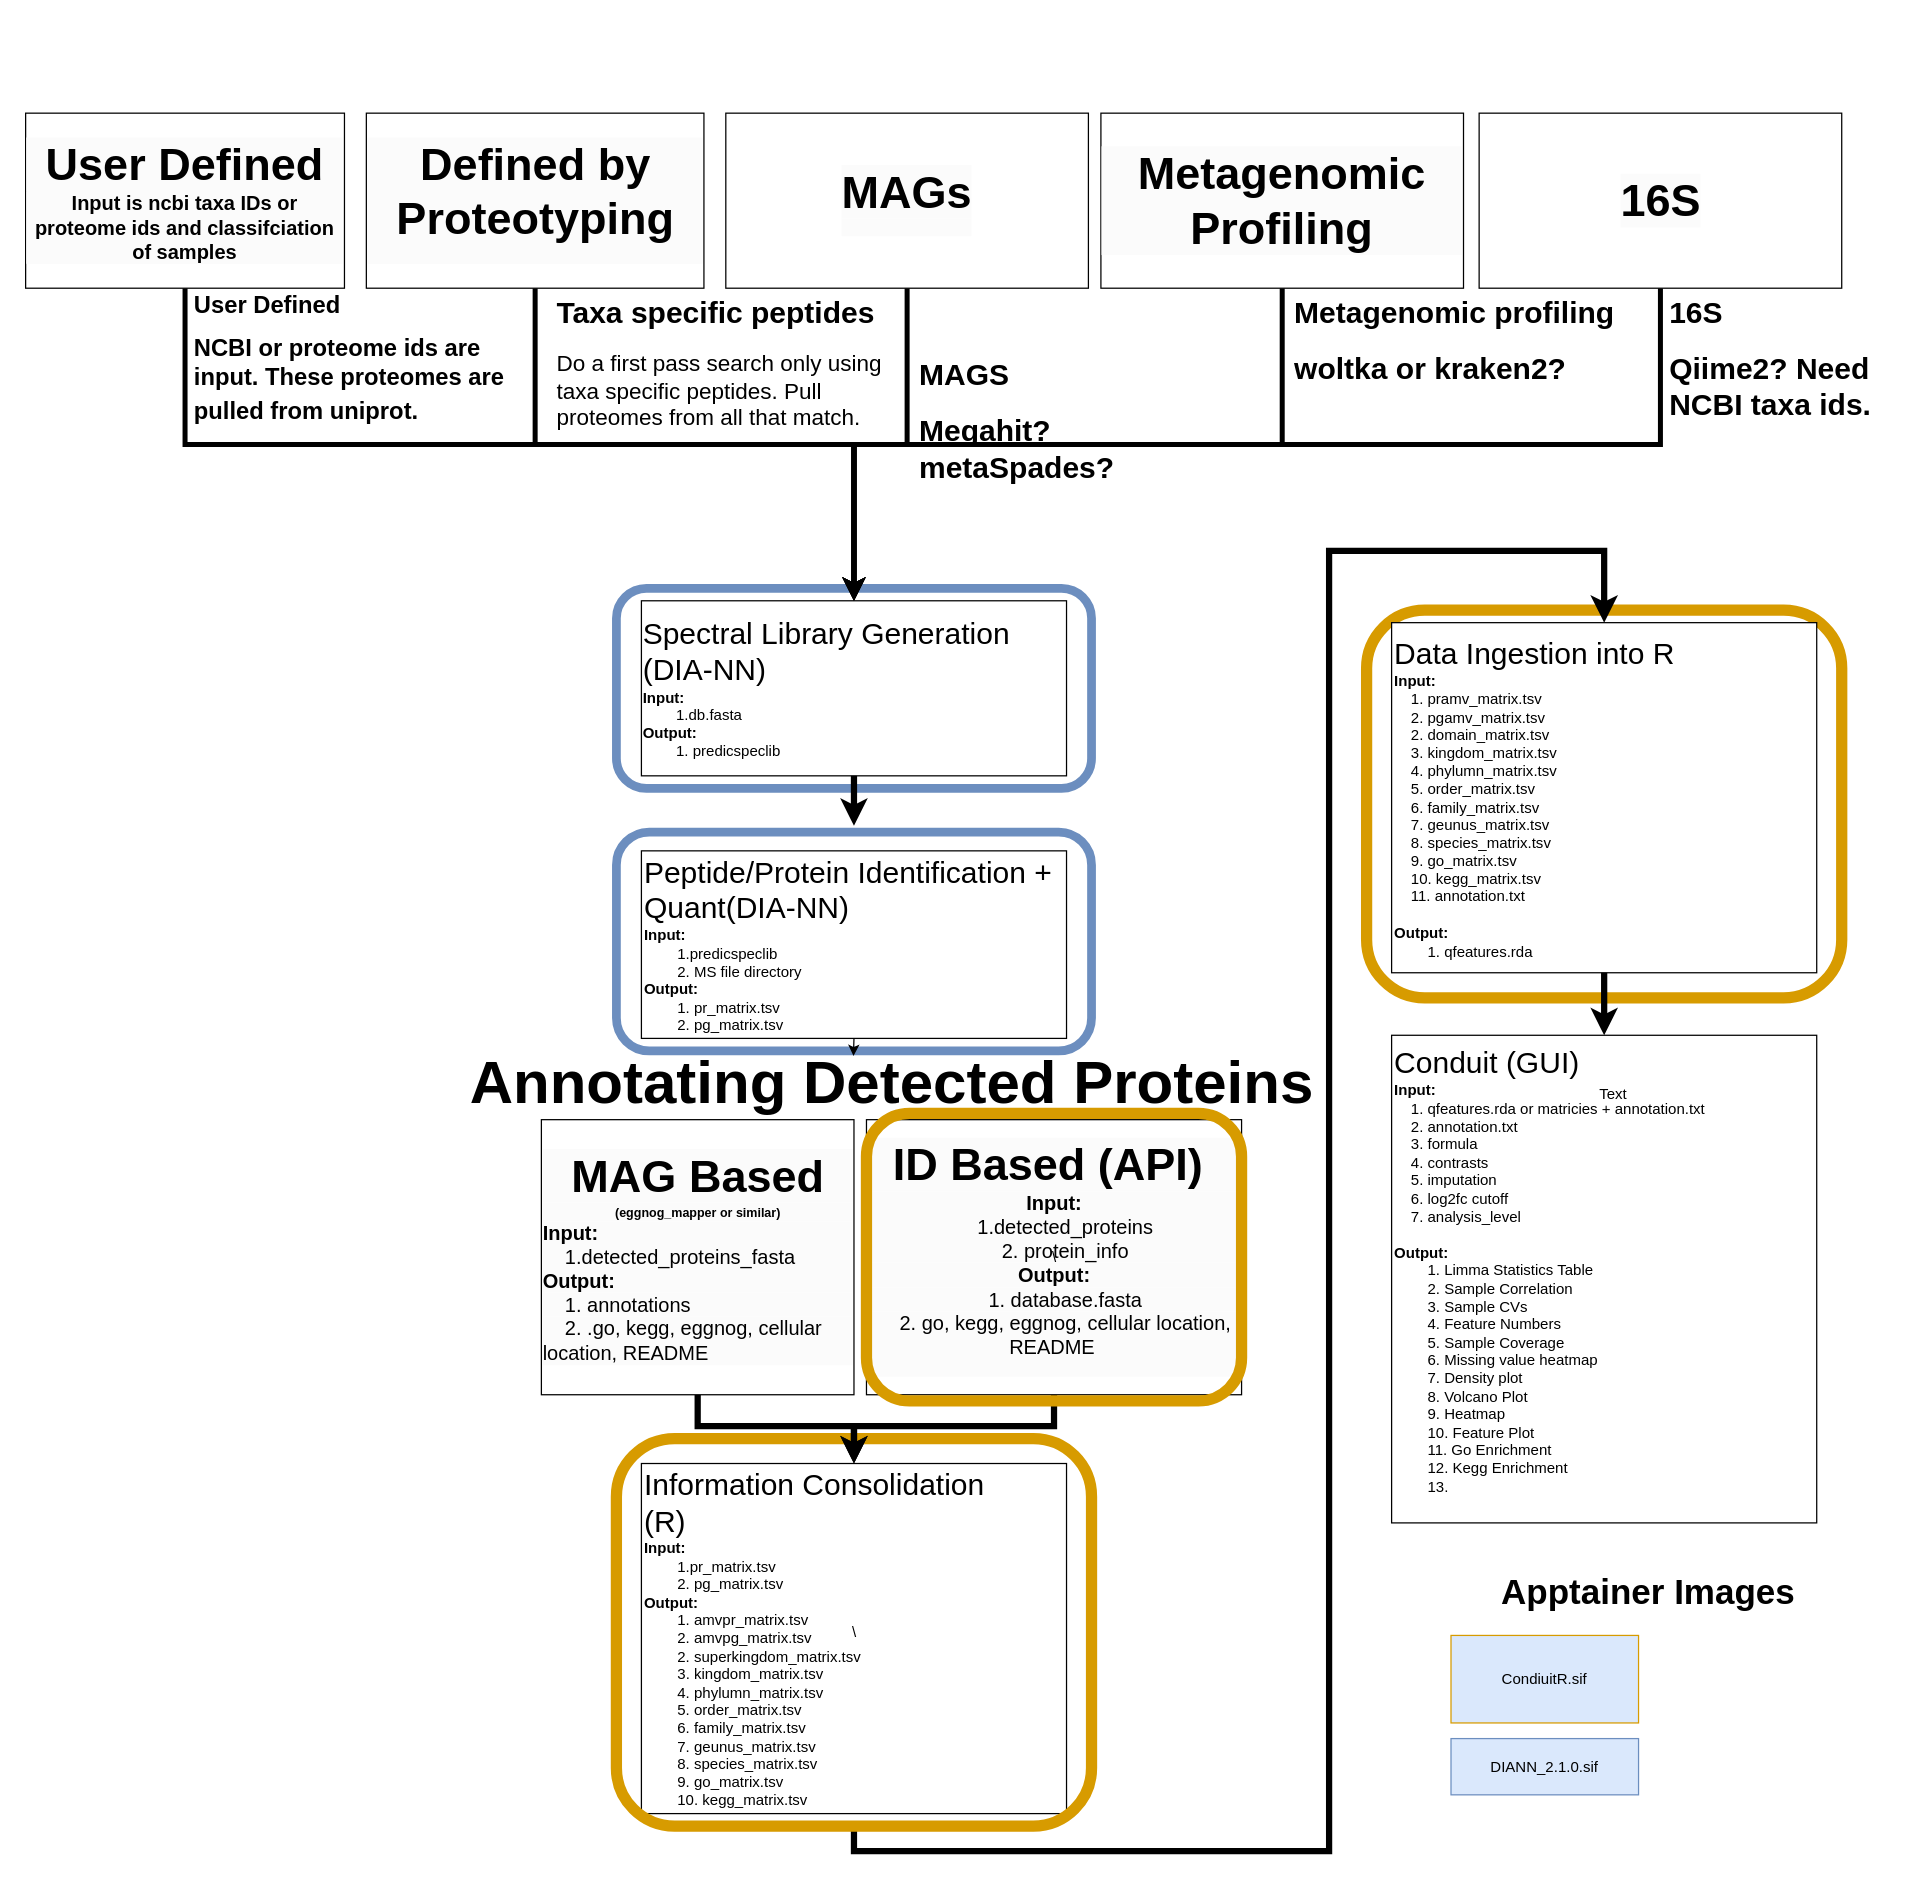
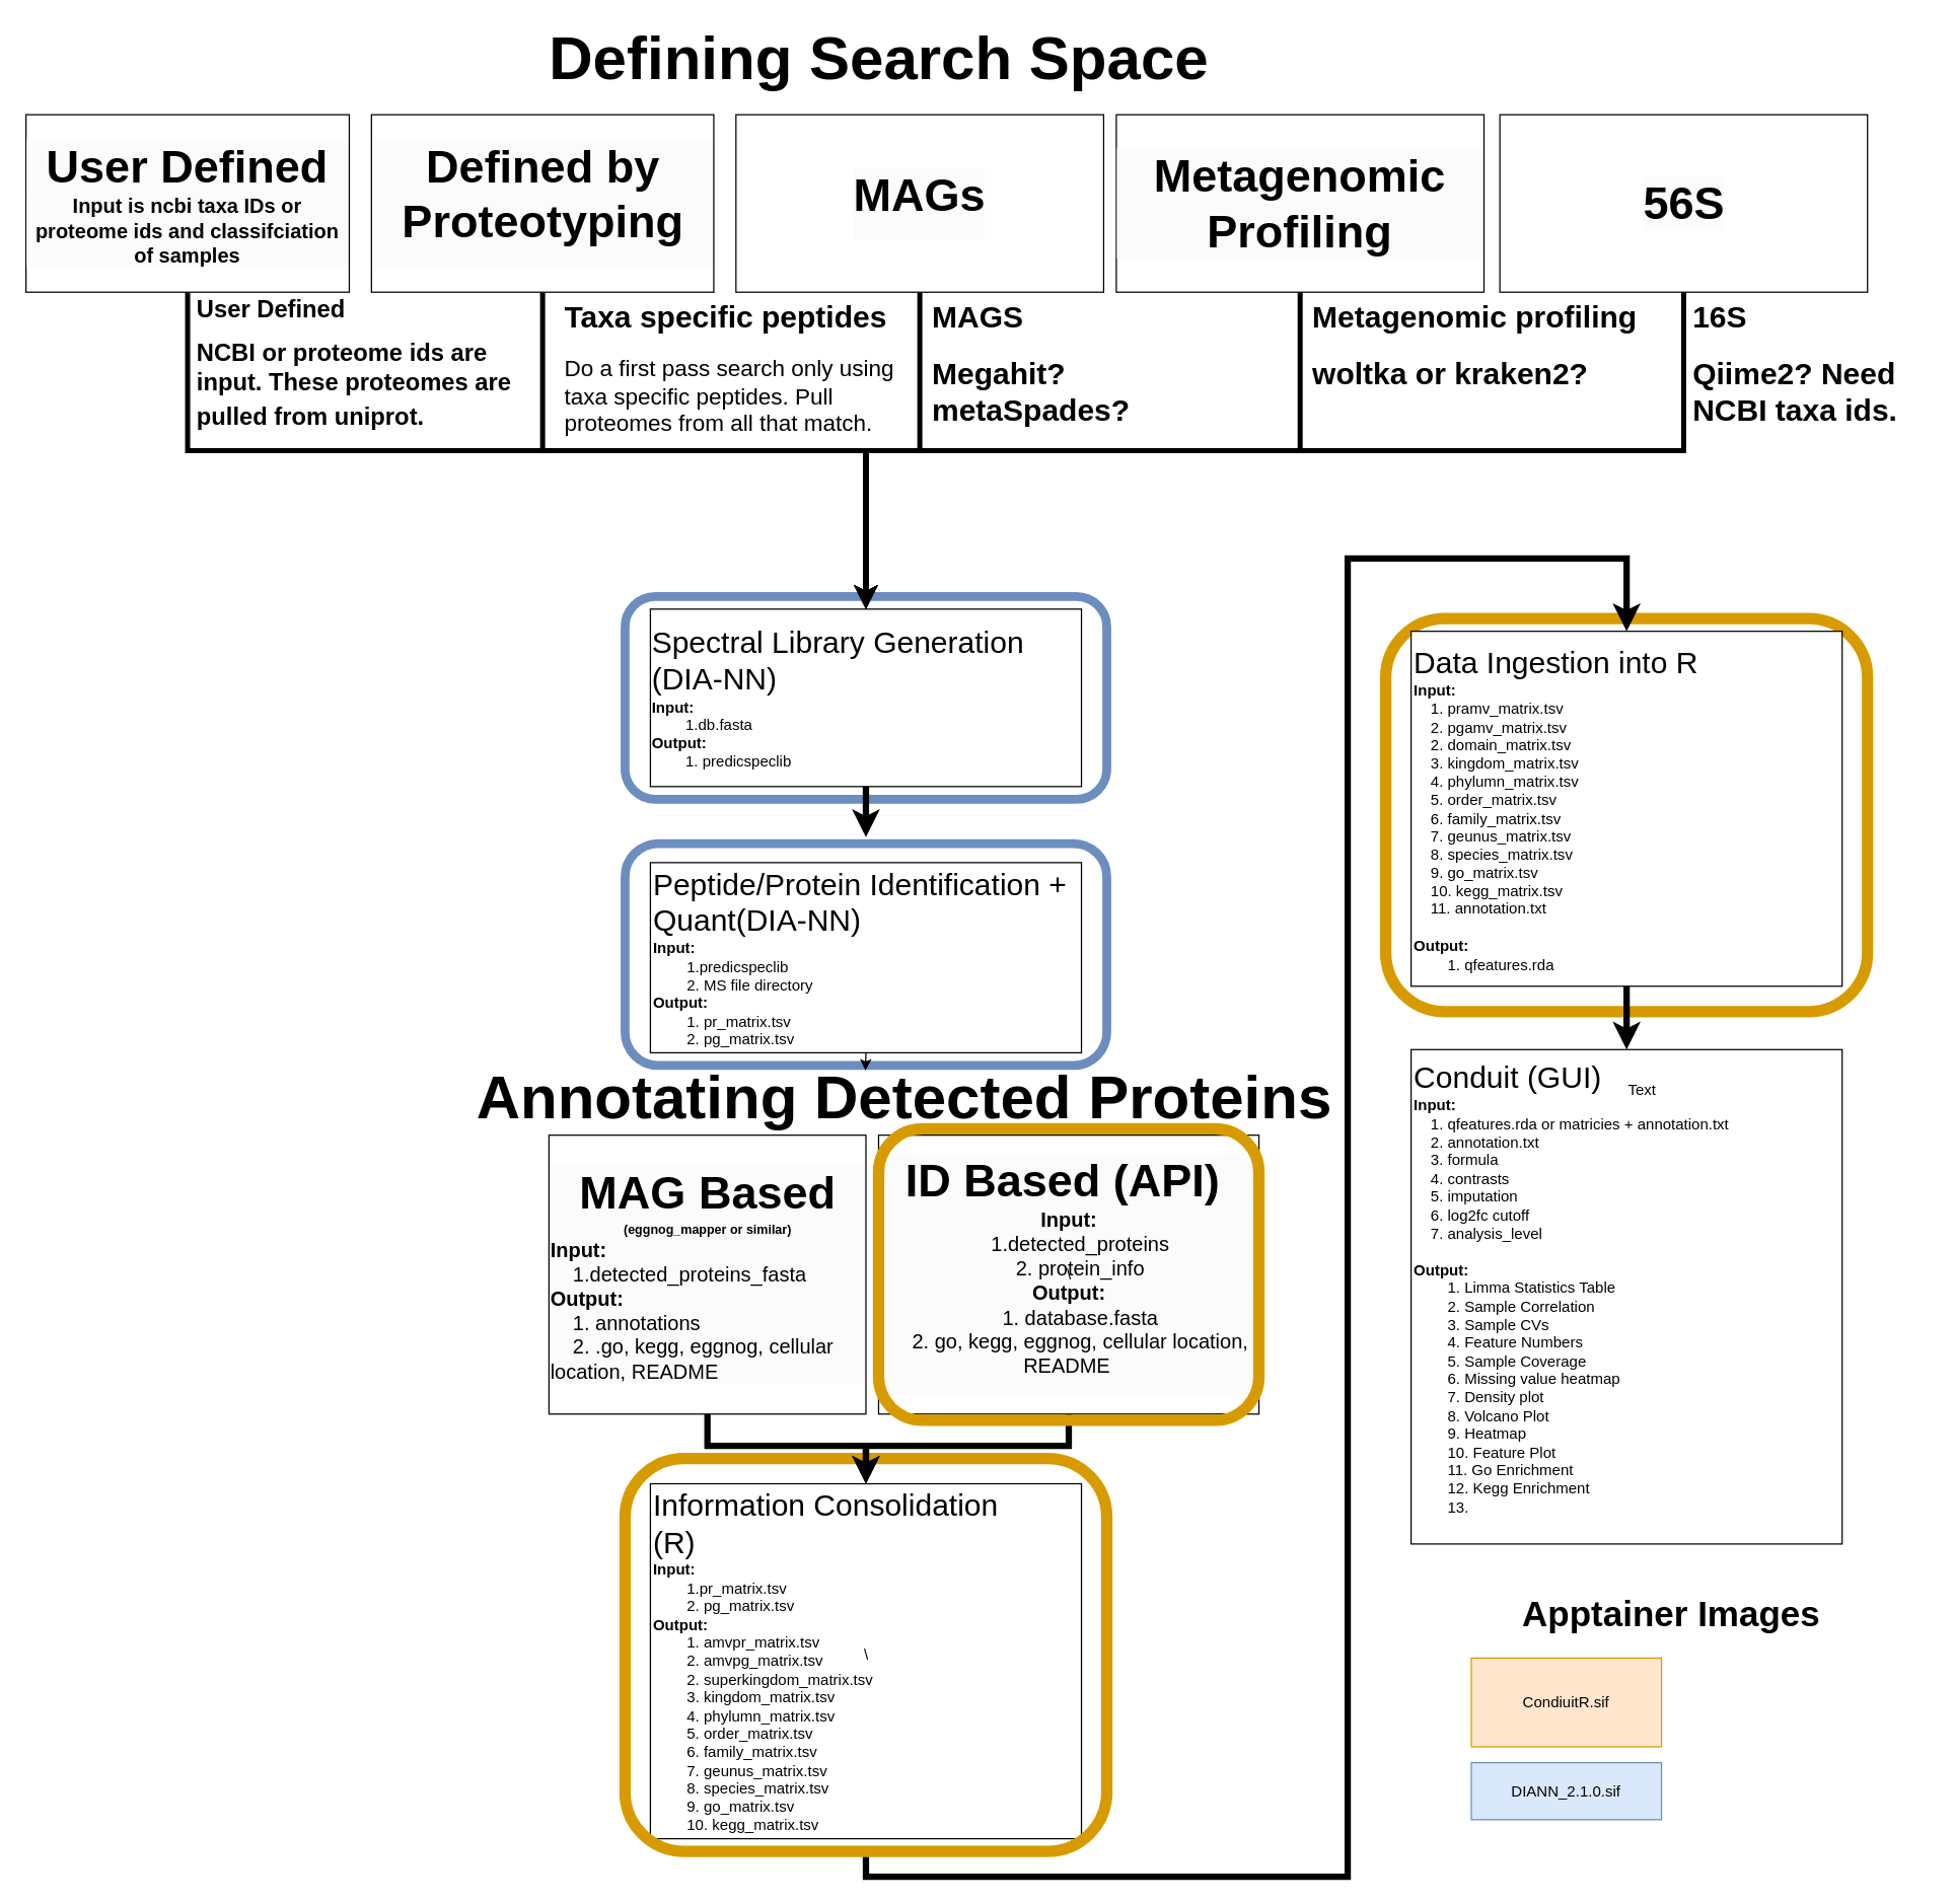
+ <mxCell id="22" value="&lt;b style=&quot;&quot;&gt;&lt;font style=&quot;font-size: 48px;&quot;&gt;Defining Search Space&lt;/font&gt;&lt;/b&gt;" style="text;html=1;strokeColor=none;fillColor=none;align=center;verticalAlign=middle;whiteSpace=wrap;rounded=0;" parent="1" vertex="1"><mxGeometry x="322.5" y="20" width="740" height="50" as="geometry" /></mxCell>
- <mxCell id="34" value="&lt;div style=&quot;border-color: var(--border-color); color: rgb(0, 0, 0); font-family: Helvetica; font-style: normal; font-variant-ligatures: normal; font-variant-caps: normal; letter-spacing: normal; orphans: 2; text-indent: 0px; text-transform: none; widows: 2; word-spacing: 0px; -webkit-text-stroke-width: 0px; background-color: rgb(251, 251, 251); text-decoration-thickness: initial; text-decoration-style: initial; text-decoration-color: initial;&quot;&gt;&lt;span style=&quot;font-size: 36px;&quot;&gt;&lt;b&gt;16S&lt;/b&gt;&lt;/span&gt;&lt;/div&gt;" style="rounded=0;whiteSpace=wrap;html=1;" vertex="1" parent="1"><mxGeometry x="1182.5" y="90" width="290" height="140" as="geometry" /></mxCell>
+ <mxCell id="34" value="&lt;div style=&quot;border-color: var(--border-color); color: rgb(0, 0, 0); font-family: Helvetica; font-style: normal; font-variant-ligatures: normal; font-variant-caps: normal; letter-spacing: normal; orphans: 2; text-indent: 0px; text-transform: none; widows: 2; word-spacing: 0px; -webkit-text-stroke-width: 0px; background-color: rgb(251, 251, 251); text-decoration-thickness: initial; text-decoration-style: initial; text-decoration-color: initial;&quot;&gt;&lt;span style=&quot;font-size: 36px;&quot;&gt;&lt;b&gt;56S&lt;/b&gt;&lt;/span&gt;&lt;/div&gt;" style="rounded=0;whiteSpace=wrap;html=1;" vertex="1" parent="1"><mxGeometry x="1182.5" y="90" width="290" height="140" as="geometry" /></mxCell>
- <mxCell id="37" value="&lt;h1 style=&quot;border-color: var(--border-color);&quot;&gt;MAGS&lt;/h1&gt;&lt;h1 style=&quot;border-color: var(--border-color);&quot;&gt;Megahit? metaSpades?&lt;/h1&gt;" style="text;html=1;strokeColor=none;fillColor=none;spacing=5;spacingTop=-20;whiteSpace=wrap;overflow=hidden;rounded=0;" vertex="1" parent="1"><mxGeometry x="730" y="280" width="270" height="120" as="geometry" /></mxCell>
+ <mxCell id="37" value="&lt;h1 style=&quot;border-color: var(--border-color);&quot;&gt;MAGS&lt;/h1&gt;&lt;h1 style=&quot;border-color: var(--border-color);&quot;&gt;Megahit? metaSpades?&lt;/h1&gt;" style="text;html=1;strokeColor=none;fillColor=none;spacing=5;spacingTop=-20;whiteSpace=wrap;overflow=hidden;rounded=0;" vertex="1" parent="1"><mxGeometry x="730" y="230" width="270" height="120" as="geometry" /></mxCell>
- <mxCell id="35" value="Text" style="text;html=1;strokeColor=none;fillColor=none;align=center;verticalAlign=middle;whiteSpace=wrap;rounded=0;" vertex="1" parent="1"><mxGeometry x="1260" y="860" width="60" height="30" as="geometry" /></mxCell>
+ <mxCell id="35" value="Text" style="text;html=1;strokeColor=none;fillColor=none;align=center;verticalAlign=middle;whiteSpace=wrap;rounded=0;" vertex="1" parent="1"><mxGeometry x="1265" y="845" width="60" height="30" as="geometry" /></mxCell>
- <mxCell id="14" value="CondiuitR.sif" style="rounded=0;whiteSpace=wrap;html=1;fillColor=#dae8fc;strokeColor=#d79b00;" parent="1" vertex="1"><mxGeometry x="1160" y="1307.5" width="150" height="70" as="geometry" /></mxCell>
+ <mxCell id="14" value="CondiuitR.sif" style="rounded=0;whiteSpace=wrap;html=1;fillColor=#ffe6cc;strokeColor=#d79b00;" parent="1" vertex="1"><mxGeometry x="1160" y="1307.5" width="150" height="70" as="geometry" /></mxCell>
